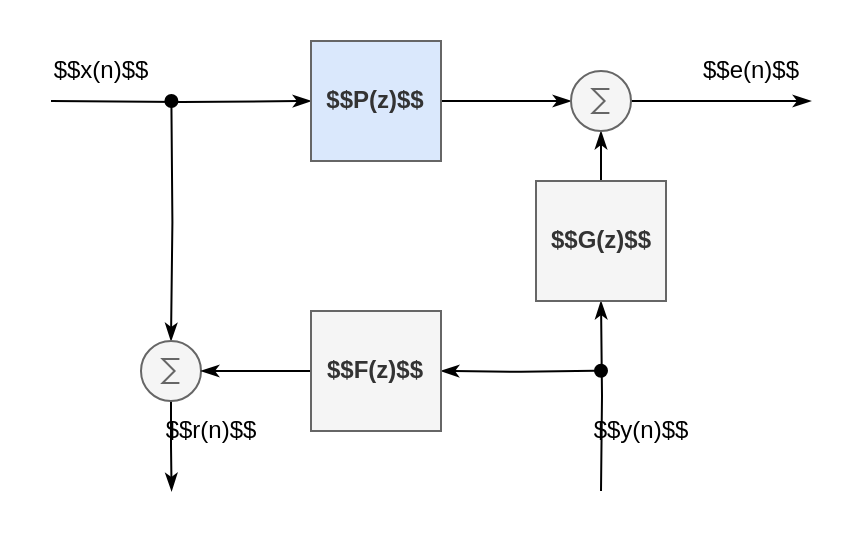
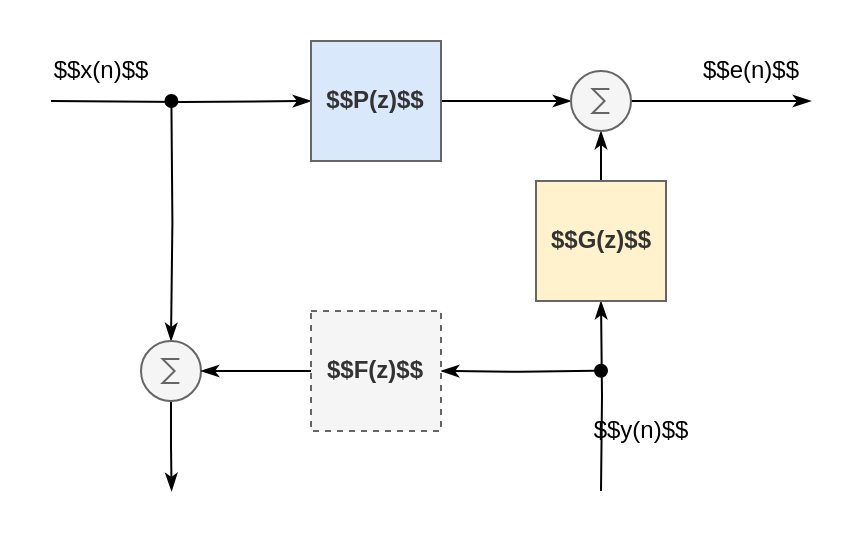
- <mxCell id="9" value="$$G(z)$$" style="rounded=0;whiteSpace=wrap;html=1;fillColor=#f5f5f5;strokeColor=#666666;fontColor=#333333;fontStyle=1" vertex="1" parent="1"><mxGeometry x="267.5" y="90" width="65" height="60" as="geometry" /></mxCell>
+ <mxCell id="9" value="$$G(z)$$" style="rounded=0;whiteSpace=wrap;html=1;fillColor=#fff2cc;strokeColor=#666666;fontColor=#333333;fontStyle=1;" vertex="1" parent="1"><mxGeometry x="267.5" y="90" width="65" height="60" as="geometry" /></mxCell>
- <mxCell id="17" value="$$F(z)$$" style="rounded=0;whiteSpace=wrap;html=1;fillColor=#f5f5f5;strokeColor=#666666;fontColor=#333333;fontStyle=1" vertex="1" parent="1"><mxGeometry x="155" y="155" width="65" height="60" as="geometry" /></mxCell>
+ <mxCell id="17" value="$$F(z)$$" style="rounded=0;whiteSpace=wrap;html=1;fillColor=#f5f5f5;strokeColor=#666666;fontColor=#333333;fontStyle=1;dashed=1;" vertex="1" parent="1"><mxGeometry x="155" y="155" width="65" height="60" as="geometry" /></mxCell>
- <mxCell id="19" value="$$r(n)$$" style="text;html=1;align=center;verticalAlign=middle;resizable=0;points=[];autosize=1;strokeColor=none;fillColor=none;" vertex="1" parent="1"><mxGeometry x="75" y="205" width="60" height="20" as="geometry" /></mxCell>
